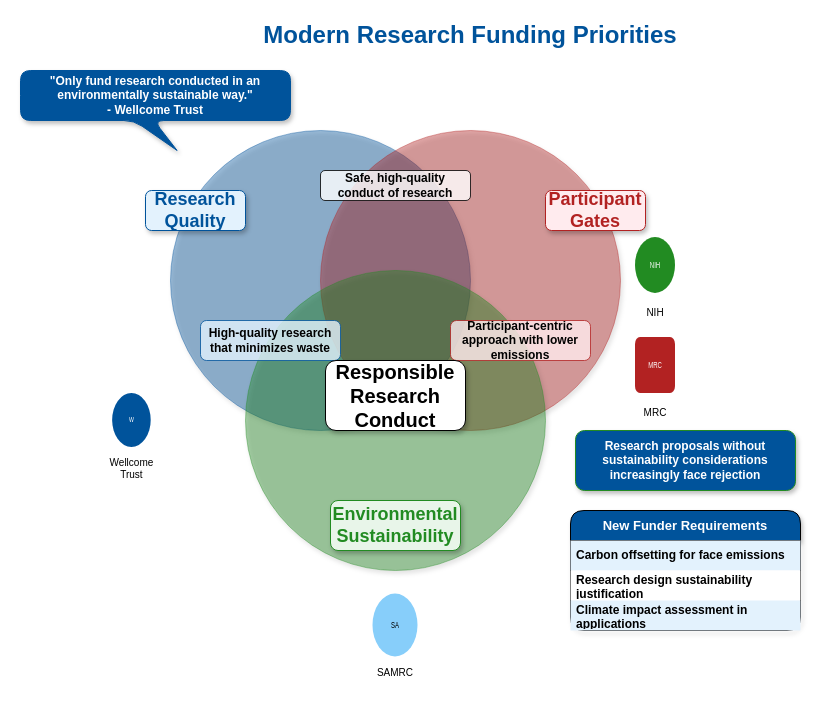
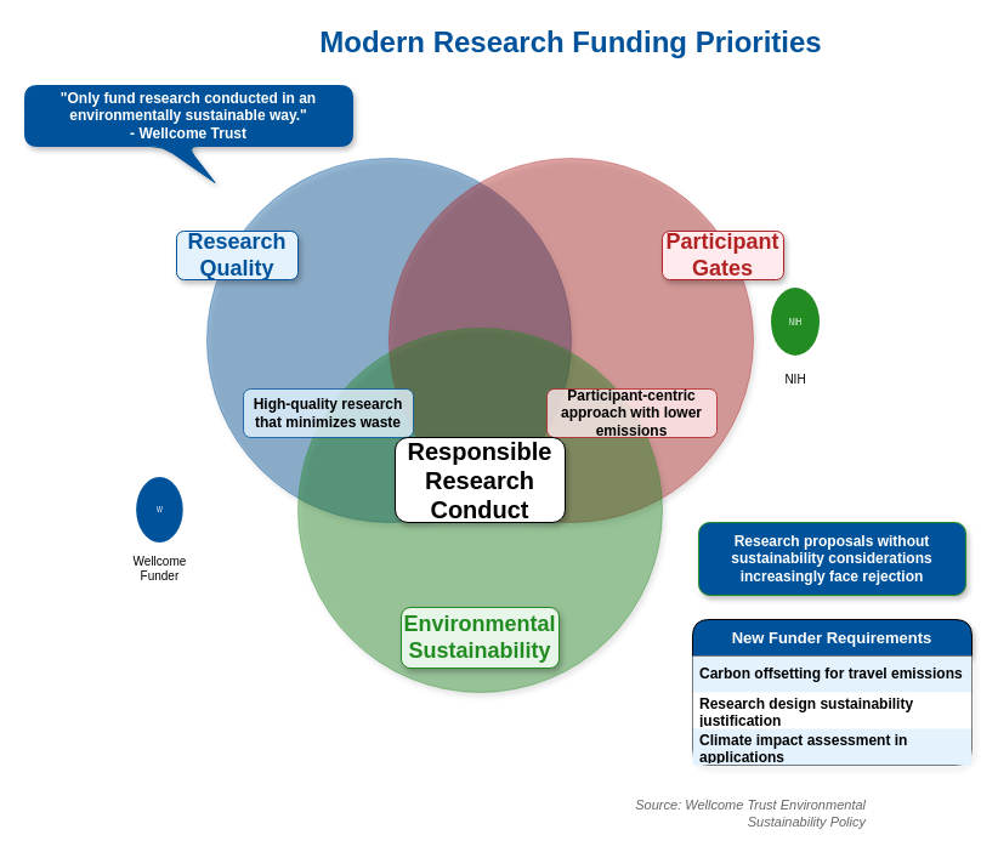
- <mxCell id="11" value="&lt;font style=&quot;font-size: 12px;&quot; face=&quot;Arial&quot;&gt;&lt;b&gt;Safe, high-quality conduct of research&lt;/b&gt;&lt;/font&gt;" style="text;html=1;strokeColor=#000000;fillColor=#FFFFFF;align=center;verticalAlign=middle;whiteSpace=wrap;rounded=1;opacity=80;shadow=0;" parent="1" vertex="1"><mxGeometry x="320" y="170" width="150" height="30" as="geometry" /></mxCell>
- <mxCell id="15" value="MRC" style="shape=image;imageAspect=0;aspect=fixed;verticalLabelPosition=bottom;verticalAlign=top;fontSize=10;image=data:image/svg+xml,PHN2ZyB4bWxucz0iaHR0cDovL3d3dy53My5vcmcvMjAwMC9zdmciIHdpZHRoPSI1MCIgaGVpZ2h0PSI1MCIgdmlld0JveD0iMCAwIDEwMCAxMDAiPjxyZWN0IHg9IjEwIiB5PSIxMCIgd2lkdGg9IjgwIiBoZWlnaHQ9IjgwIiBmaWxsPSIjQjIyMjIyIiByeD0iMTAiLz48dGV4dCB4PSI1MCIgeT0iNTAiIGZvbnQtZmFtaWx5PSJBcmlhbCIgZm9udC1zaXplPSIxMiIgdGV4dC1hbmNob3I9Im1pZGRsZSIgZHk9Ii4zZW0iIGZpbGw9IndoaXRlIj5NUkM8L3RleHQ+PC9zdmc+" parent="1" vertex="1"><mxGeometry x="630" y="330" width="50" height="70" as="geometry" /></mxCell>
- <mxCell id="13" value="Wellcome&#10;Trust" style="shape=image;imageAspect=0;aspect=fixed;verticalLabelPosition=bottom;verticalAlign=top;fontSize=10;image=data:image/svg+xml,PHN2ZyB4bWxucz0iaHR0cDovL3d3dy53My5vcmcvMjAwMC9zdmciIHdpZHRoPSI1MCIgaGVpZ2h0PSI1MCIgdmlld0JveD0iMCAwIDEwMCAxMDAiPjxjaXJjbGUgY3g9IjUwIiBjeT0iNTAiIHI9IjQ1IiBmaWxsPSIjMDA1MzlCIi8+PHRleHQgeD0iNTAiIHk9IjUwIiBmb250LWZhbWlseT0iQXJpYWwiIGZvbnQtc2l6ZT0iMTIiIHRleHQtYW5jaG9yPSJtaWRkbGUiIGR5PSIuM2VtIiBmaWxsPSJ3aGl0ZSI+VzwvdGV4dD48L3N2Zz4=" parent="1" vertex="1"><mxGeometry x="110" y="390" width="42.86" height="60" as="geometry" /></mxCell>
+ <mxCell id="13" value="Wellcome&#10;Funder" style="shape=image;imageAspect=0;aspect=fixed;verticalLabelPosition=bottom;verticalAlign=top;fontSize=10;image=data:image/svg+xml,PHN2ZyB4bWxucz0iaHR0cDovL3d3dy53My5vcmcvMjAwMC9zdmciIHdpZHRoPSI1MCIgaGVpZ2h0PSI1MCIgdmlld0JveD0iMCAwIDEwMCAxMDAiPjxjaXJjbGUgY3g9IjUwIiBjeT0iNTAiIHI9IjQ1IiBmaWxsPSIjMDA1MzlCIi8+PHRleHQgeD0iNTAiIHk9IjUwIiBmb250LWZhbWlseT0iQXJpYWwiIGZvbnQtc2l6ZT0iMTIiIHRleHQtYW5jaG9yPSJtaWRkbGUiIGR5PSIuM2VtIiBmaWxsPSJ3aGl0ZSI+VzwvdGV4dD48L3N2Zz4=" parent="1" vertex="1"><mxGeometry x="110" y="390" width="42.86" height="60" as="geometry" /></mxCell>
- <mxCell id="20" value="Carbon offsetting for face emissions" style="text;strokeColor=none;fillColor=#E3F2FD;align=left;verticalAlign=middle;spacingLeft=4;spacingRight=4;overflow=hidden;points=[[0,0.5],[1,0.5]];portConstraint=eastwest;rotatable=0;whiteSpace=wrap;html=1;fontStyle=1;fontFamily=Arial;" parent="19" vertex="1"><mxGeometry y="30" width="230" height="30" as="geometry" /></mxCell>
+ <mxCell id="20" value="Carbon offsetting for travel emissions" style="text;strokeColor=none;fillColor=#E3F2FD;align=left;verticalAlign=middle;spacingLeft=4;spacingRight=4;overflow=hidden;points=[[0,0.5],[1,0.5]];portConstraint=eastwest;rotatable=0;whiteSpace=wrap;html=1;fontStyle=1;fontFamily=Arial;" parent="19" vertex="1"><mxGeometry y="30" width="230" height="30" as="geometry" /></mxCell>
- <mxCell id="16" value="SAMRC" style="shape=image;imageAspect=0;aspect=fixed;verticalLabelPosition=bottom;verticalAlign=top;fontSize=10;image=data:image/svg+xml,PHN2ZyB4bWxucz0iaHR0cDovL3d3dy53My5vcmcvMjAwMC9zdmciIHdpZHRoPSI1MCIgaGVpZ2h0PSI1MCIgdmlld0JveD0iMCAwIDEwMCAxMDAiPjxjaXJjbGUgY3g9IjUwIiBjeT0iNTAiIHI9IjQ1IiBmaWxsPSIjODdDRUZBIi8+PHRleHQgeD0iNTAiIHk9IjUwIiBmb250LWZhbWlseT0iQXJpYWwiIGZvbnQtc2l6ZT0iMTIiIHRleHQtYW5jaG9yPSJtaWRkbGUiIGR5PSIuM2VtIiBmaWxsPSIjMDAwMDAwIj5TQTwvdGV4dD48L3N2Zz4=" parent="1" vertex="1"><mxGeometry x="370" y="590" width="50" height="70" as="geometry" /></mxCell>
+ <mxCell id="23" value="Source: Wellcome Trust Environmental Sustainability Policy" style="text;html=1;strokeColor=none;fillColor=none;align=right;verticalAlign=middle;whiteSpace=wrap;rounded=0;fontColor=#666666;fontSize=11;fontStyle=2;fontFamily=Arial;" parent="1" vertex="1"><mxGeometry x="465" y="660" width="250" height="20" as="geometry" /></mxCell>
